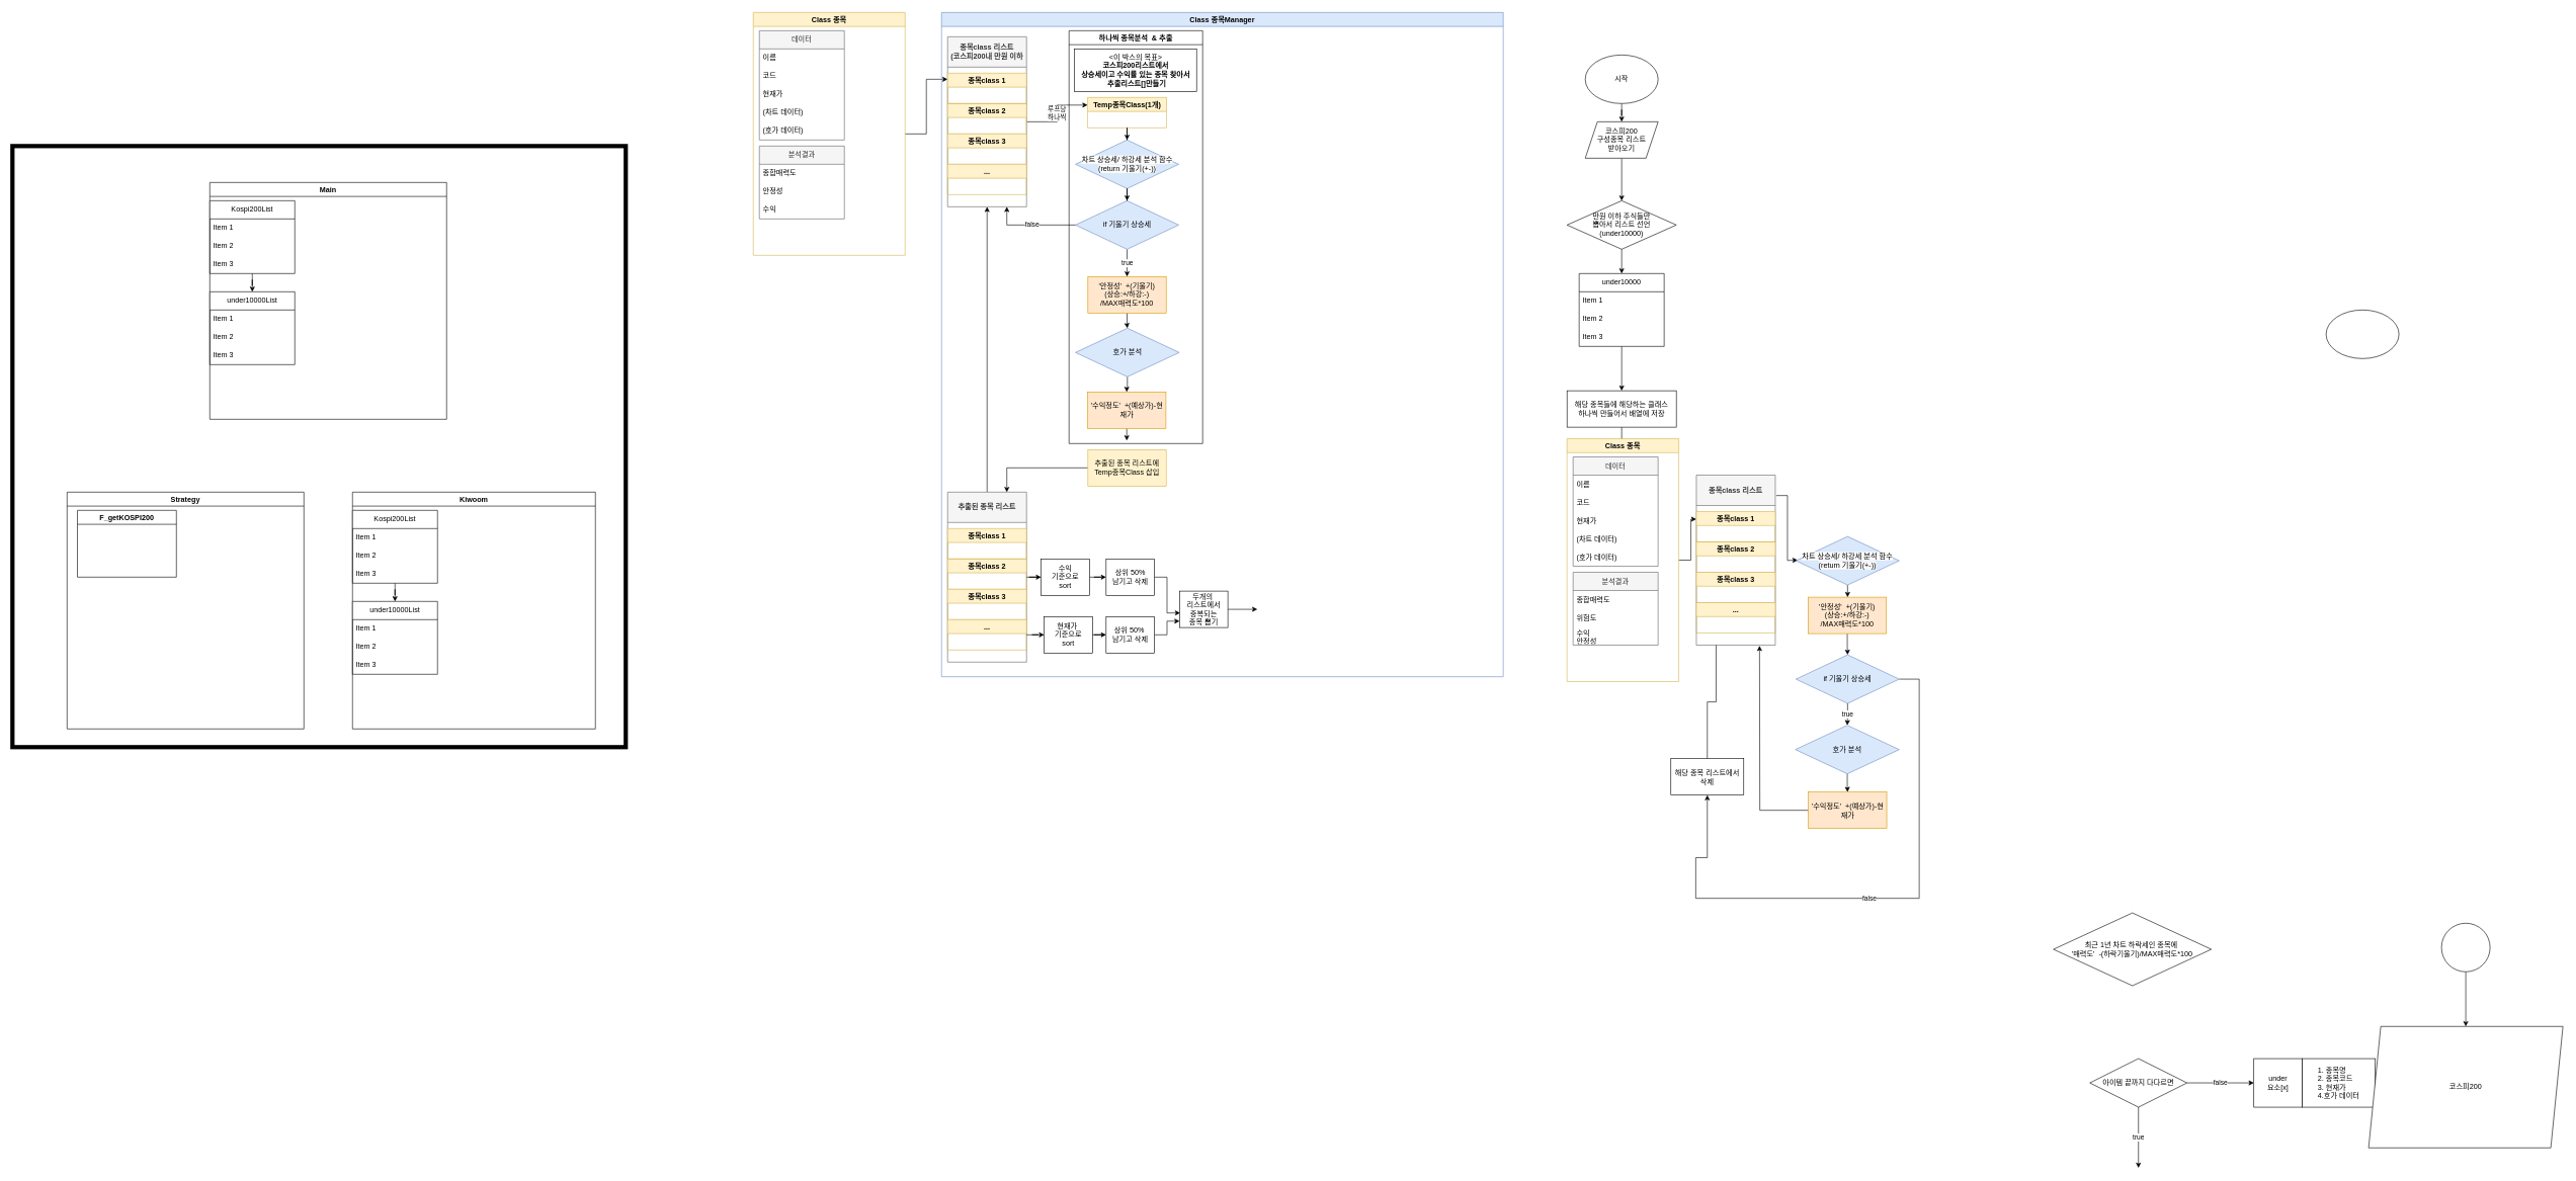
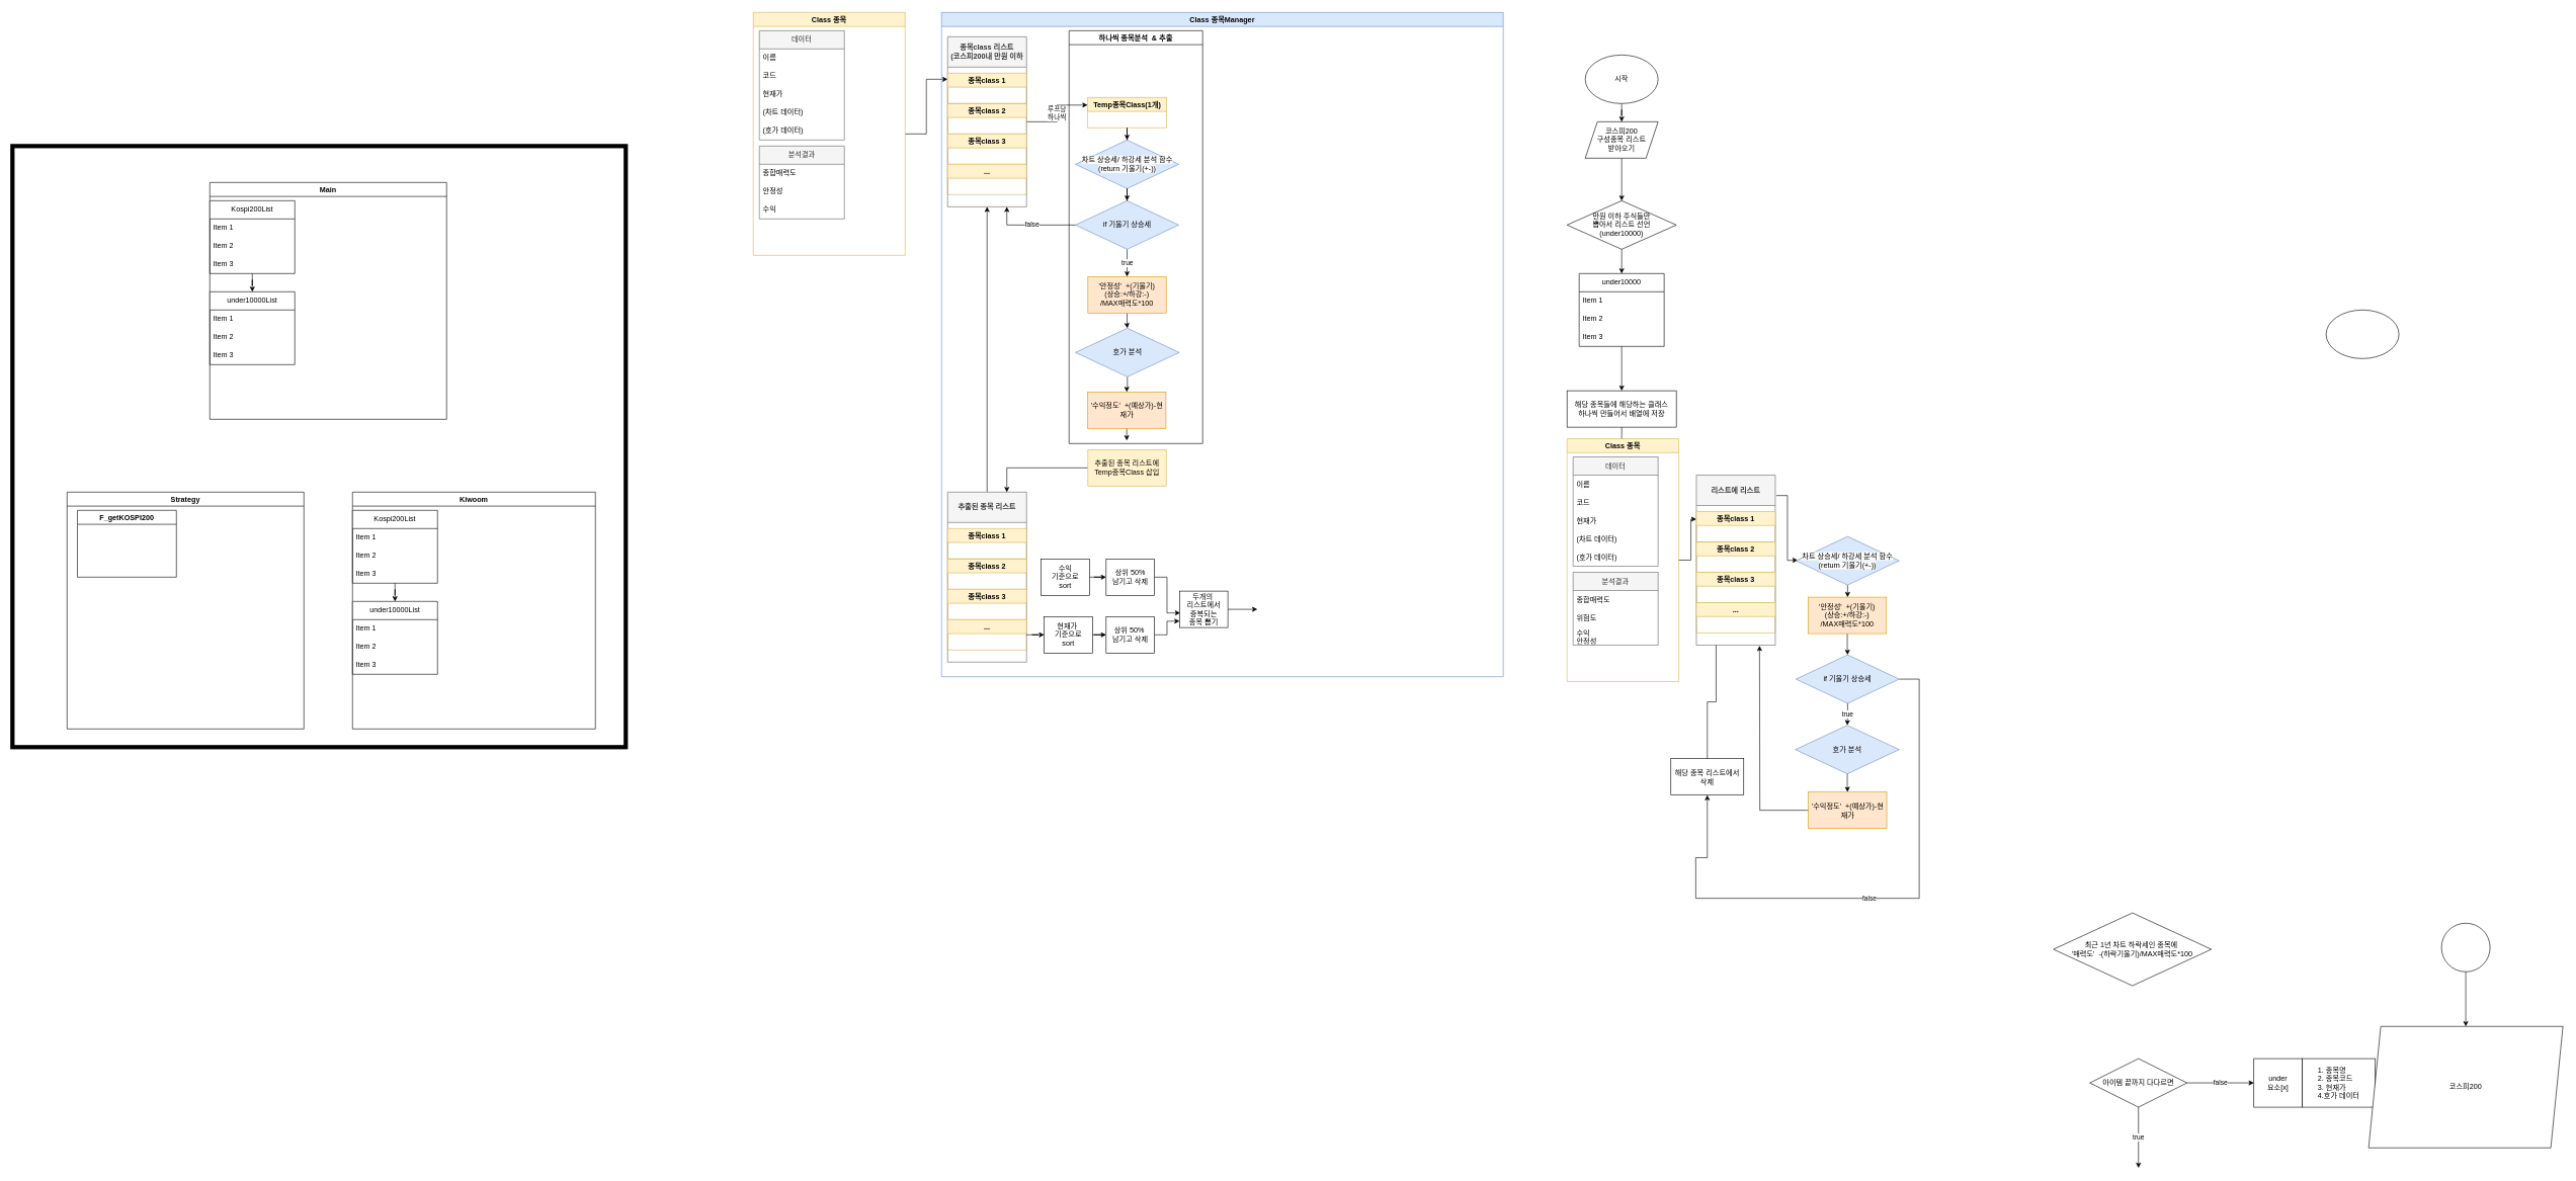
- <mxCell id="70" value="&amp;lt;이 박스의 목표&amp;gt;&lt;br&gt;&lt;span style=&quot;color: rgb(0, 0, 0); font-family: Helvetica; font-size: 12px; font-style: normal; font-variant-ligatures: normal; font-variant-caps: normal; font-weight: 700; letter-spacing: normal; orphans: 2; text-align: center; text-indent: 0px; text-transform: none; widows: 2; word-spacing: 0px; -webkit-text-stroke-width: 0px; background-color: rgb(251, 251, 251); text-decoration-thickness: initial; text-decoration-style: initial; text-decoration-color: initial; float: none; display: inline !important;&quot;&gt;코스피200리스트에서 &lt;br&gt;상승세이고 수익률 있는 종목 찾아서&lt;br&gt;&amp;nbsp;추출리스트[]만들기&lt;/span&gt;" style="rounded=0;whiteSpace=wrap;html=1;" vertex="1" parent="62"><mxGeometry x="8.5" y="30" width="201.5" height="70" as="geometry" /></mxCell>
- <mxCell id="121" value="종목class 리스트" style="swimlane;whiteSpace=wrap;html=1;startSize=50;fillColor=#f5f5f5;fontColor=#333333;strokeColor=#666666;" vertex="1" parent="1"><mxGeometry x="2793" y="782" width="130" height="280" as="geometry" /></mxCell>
+ <mxCell id="121" value="리스트에 리스트" style="swimlane;whiteSpace=wrap;html=1;startSize=50;fillColor=#f5f5f5;fontColor=#333333;strokeColor=#666666;" vertex="1" parent="1"><mxGeometry x="2793" y="782" width="130" height="280" as="geometry" /></mxCell>
- <mxCell id="86" style="edgeStyle=orthogonalEdgeStyle;rounded=0;orthogonalLoop=1;jettySize=auto;html=1;" edge="1" parent="55" source="77" target="85"><mxGeometry relative="1" as="geometry"><mxPoint x="220" y="930" as="targetPoint" /></mxGeometry></mxCell>
